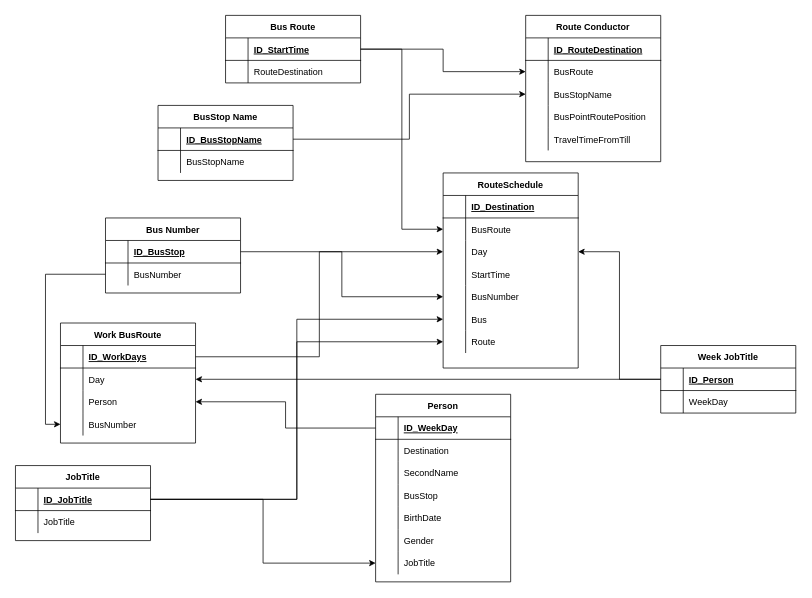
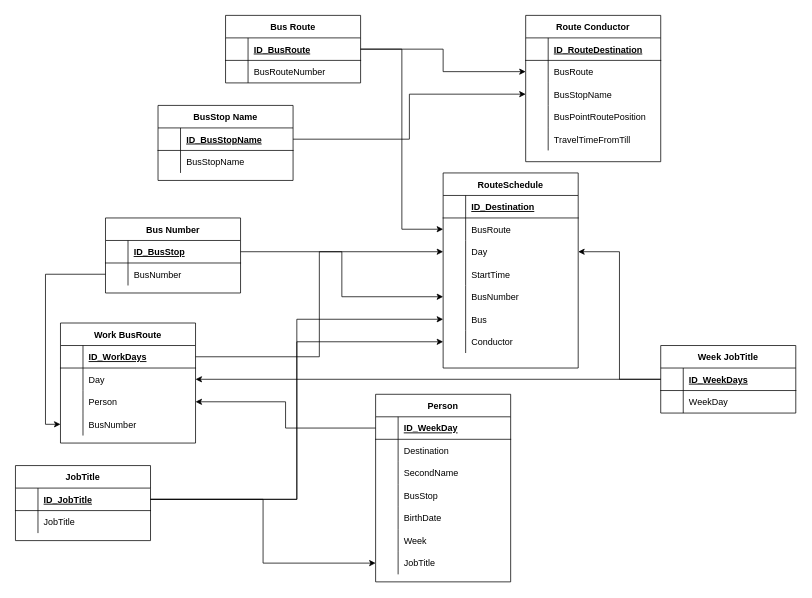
- <mxCell id="5" value="ID_StartTime" style="shape=partialRectangle;connectable=0;fillColor=none;top=0;left=0;bottom=0;right=0;align=left;spacingLeft=6;fontStyle=5;overflow=hidden;" vertex="1" parent="3"><mxGeometry x="30" width="150" height="30" as="geometry"><mxRectangle width="150" height="30" as="alternateBounds" /></mxGeometry></mxCell>
+ <mxCell id="5" value="ID_BusRoute" style="shape=partialRectangle;connectable=0;fillColor=none;top=0;left=0;bottom=0;right=0;align=left;spacingLeft=6;fontStyle=5;overflow=hidden;" vertex="1" parent="3"><mxGeometry x="30" width="150" height="30" as="geometry"><mxRectangle width="150" height="30" as="alternateBounds" /></mxGeometry></mxCell>
- <mxCell id="8" value="RouteDestination" style="shape=partialRectangle;connectable=0;fillColor=none;top=0;left=0;bottom=0;right=0;align=left;spacingLeft=6;overflow=hidden;" vertex="1" parent="6"><mxGeometry x="30" width="150" height="30" as="geometry"><mxRectangle width="150" height="30" as="alternateBounds" /></mxGeometry></mxCell>
+ <mxCell id="8" value="BusRouteNumber" style="shape=partialRectangle;connectable=0;fillColor=none;top=0;left=0;bottom=0;right=0;align=left;spacingLeft=6;overflow=hidden;" vertex="1" parent="6"><mxGeometry x="30" width="150" height="30" as="geometry"><mxRectangle width="150" height="30" as="alternateBounds" /></mxGeometry></mxCell>
- <mxCell id="62" value="Route" style="shape=partialRectangle;connectable=0;fillColor=none;top=0;left=0;bottom=0;right=0;align=left;spacingLeft=6;overflow=hidden;" vertex="1" parent="60"><mxGeometry x="30" width="150" height="30" as="geometry"><mxRectangle width="150" height="30" as="alternateBounds" /></mxGeometry></mxCell>
+ <mxCell id="62" value="Conductor" style="shape=partialRectangle;connectable=0;fillColor=none;top=0;left=0;bottom=0;right=0;align=left;spacingLeft=6;overflow=hidden;" vertex="1" parent="60"><mxGeometry x="30" width="150" height="30" as="geometry"><mxRectangle width="150" height="30" as="alternateBounds" /></mxGeometry></mxCell>
- <mxCell id="118" value="ID_Person" style="shape=partialRectangle;connectable=0;fillColor=none;top=0;left=0;bottom=0;right=0;align=left;spacingLeft=6;fontStyle=5;overflow=hidden;" vertex="1" parent="116"><mxGeometry x="30" width="150" height="30" as="geometry"><mxRectangle width="150" height="30" as="alternateBounds" /></mxGeometry></mxCell>
+ <mxCell id="118" value="ID_WeekDays" style="shape=partialRectangle;connectable=0;fillColor=none;top=0;left=0;bottom=0;right=0;align=left;spacingLeft=6;fontStyle=5;overflow=hidden;" vertex="1" parent="116"><mxGeometry x="30" width="150" height="30" as="geometry"><mxRectangle width="150" height="30" as="alternateBounds" /></mxGeometry></mxCell>
- <mxCell id="92" value="Gender" style="shape=partialRectangle;connectable=0;fillColor=none;top=0;left=0;bottom=0;right=0;align=left;spacingLeft=6;overflow=hidden;" vertex="1" parent="90"><mxGeometry x="30" width="150" height="30" as="geometry"><mxRectangle width="150" height="30" as="alternateBounds" /></mxGeometry></mxCell>
+ <mxCell id="92" value="Week" style="shape=partialRectangle;connectable=0;fillColor=none;top=0;left=0;bottom=0;right=0;align=left;spacingLeft=6;overflow=hidden;" vertex="1" parent="90"><mxGeometry x="30" width="150" height="30" as="geometry"><mxRectangle width="150" height="30" as="alternateBounds" /></mxGeometry></mxCell>
